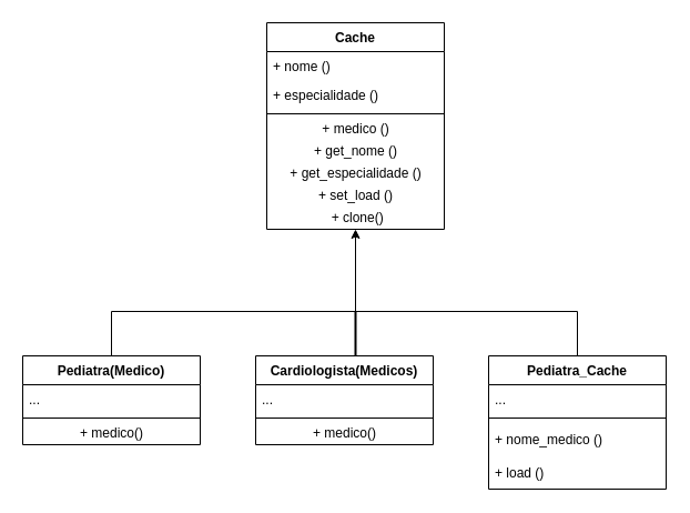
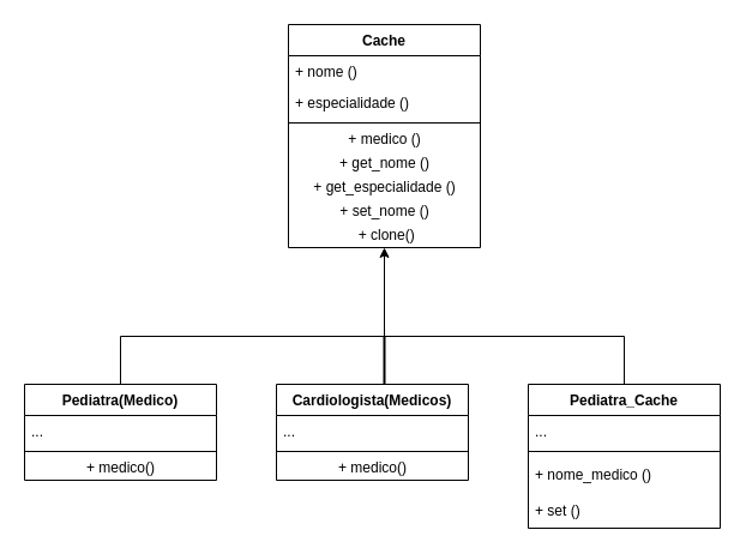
- <mxCell id="12" value="+ set_load ()" style="text;html=1;align=center;verticalAlign=middle;resizable=0;points=[];autosize=1;strokeColor=none;fillColor=none;" parent="5" vertex="1"><mxGeometry y="146" width="160" height="20" as="geometry" /></mxCell>
+ <mxCell id="12" value="+ set_nome ()" style="text;html=1;align=center;verticalAlign=middle;resizable=0;points=[];autosize=1;strokeColor=none;fillColor=none;" parent="5" vertex="1"><mxGeometry y="146" width="160" height="20" as="geometry" /></mxCell>
- <mxCell id="26" value="+ load ()" style="text;strokeColor=none;fillColor=none;align=left;verticalAlign=middle;spacingLeft=4;spacingRight=4;overflow=hidden;points=[[0,0.5],[1,0.5]];portConstraint=eastwest;rotatable=0;" parent="22" vertex="1"><mxGeometry y="90" width="160" height="30" as="geometry" /></mxCell>
+ <mxCell id="26" value="+ set ()" style="text;strokeColor=none;fillColor=none;align=left;verticalAlign=middle;spacingLeft=4;spacingRight=4;overflow=hidden;points=[[0,0.5],[1,0.5]];portConstraint=eastwest;rotatable=0;" parent="22" vertex="1"><mxGeometry y="90" width="160" height="30" as="geometry" /></mxCell>
